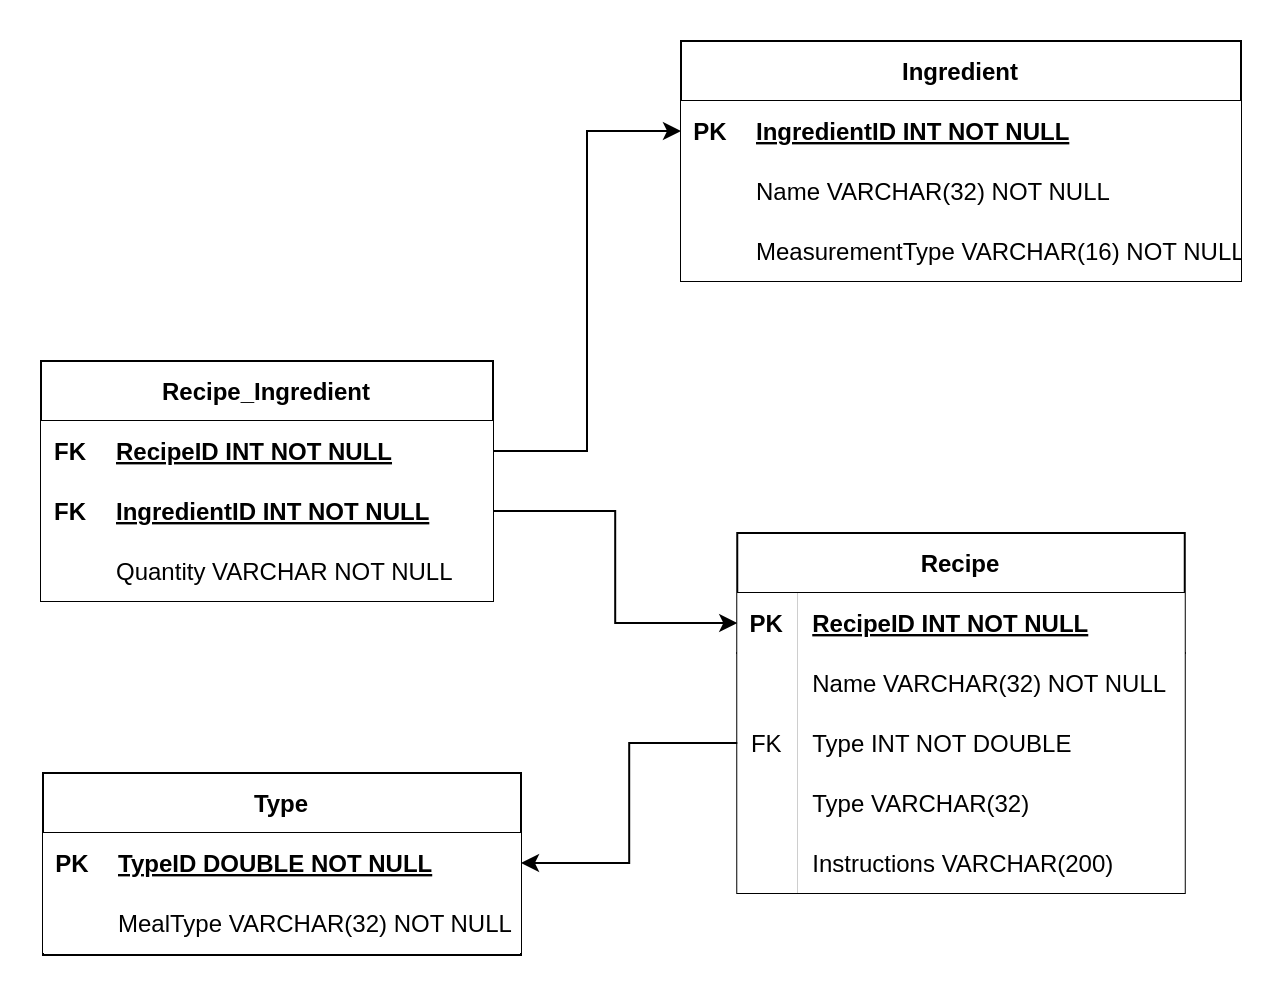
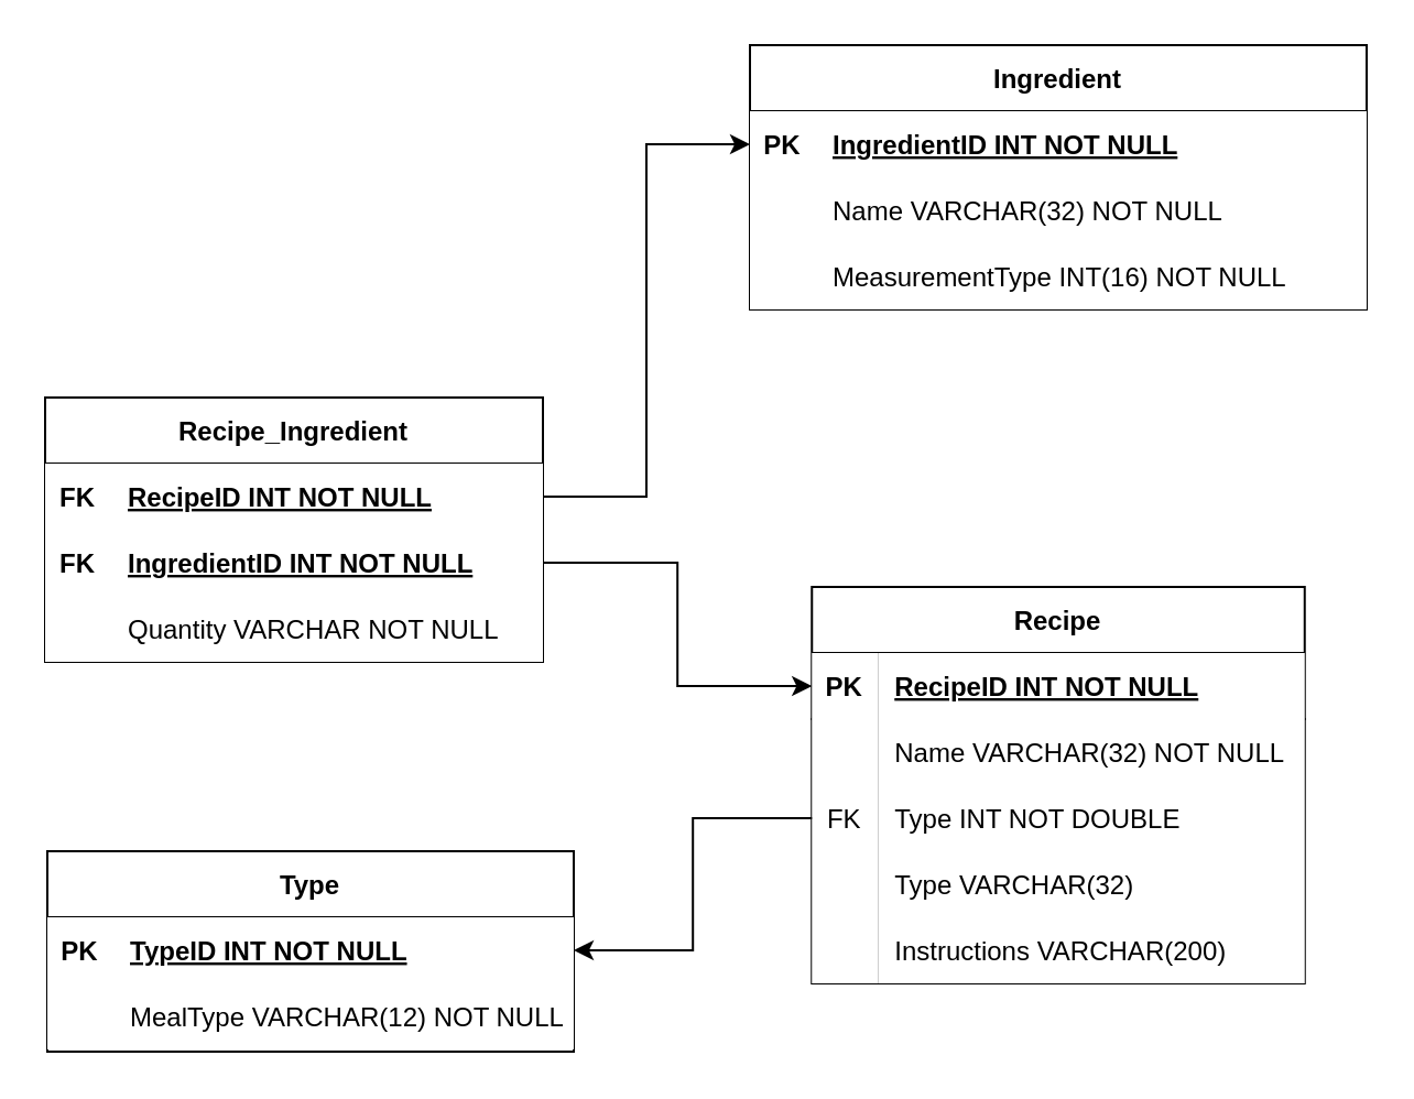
- <mxCell id="35" value="MeasurementType VARCHAR(16) NOT NULL" style="shape=partialRectangle;connectable=0;fillColor=default;top=0;left=0;bottom=0;right=0;align=left;spacingLeft=6;overflow=hidden;strokeColor=default;" parent="33" vertex="1"><mxGeometry x="30" width="250" height="30" as="geometry"><mxRectangle width="250" height="30" as="alternateBounds" /></mxGeometry></mxCell>
+ <mxCell id="35" value="MeasurementType INT(16) NOT NULL" style="shape=partialRectangle;connectable=0;fillColor=default;top=0;left=0;bottom=0;right=0;align=left;spacingLeft=6;overflow=hidden;strokeColor=default;" parent="33" vertex="1"><mxGeometry x="30" width="250" height="30" as="geometry"><mxRectangle width="250" height="30" as="alternateBounds" /></mxGeometry></mxCell>
- <mxCell id="5" value="TypeID DOUBLE NOT NULL" style="shape=partialRectangle;connectable=0;fillColor=default;top=0;left=0;bottom=0;right=0;align=left;spacingLeft=6;fontStyle=5;overflow=hidden;strokeColor=default;" parent="3" vertex="1"><mxGeometry x="30" width="209" height="30" as="geometry"><mxRectangle width="209" height="30" as="alternateBounds" /></mxGeometry></mxCell>
+ <mxCell id="5" value="TypeID INT NOT NULL" style="shape=partialRectangle;connectable=0;fillColor=default;top=0;left=0;bottom=0;right=0;align=left;spacingLeft=6;fontStyle=5;overflow=hidden;strokeColor=default;" parent="3" vertex="1"><mxGeometry x="30" width="209" height="30" as="geometry"><mxRectangle width="209" height="30" as="alternateBounds" /></mxGeometry></mxCell>
- <mxCell id="8" value="MealType VARCHAR(32) NOT NULL" style="shape=partialRectangle;connectable=0;fillColor=default;top=0;left=0;bottom=0;right=0;align=left;spacingLeft=6;overflow=hidden;strokeColor=default;" parent="6" vertex="1"><mxGeometry x="30" width="209" height="30" as="geometry"><mxRectangle width="209" height="30" as="alternateBounds" /></mxGeometry></mxCell>
+ <mxCell id="8" value="MealType VARCHAR(12) NOT NULL" style="shape=partialRectangle;connectable=0;fillColor=default;top=0;left=0;bottom=0;right=0;align=left;spacingLeft=6;overflow=hidden;strokeColor=default;" parent="6" vertex="1"><mxGeometry x="30" width="209" height="30" as="geometry"><mxRectangle width="209" height="30" as="alternateBounds" /></mxGeometry></mxCell>
